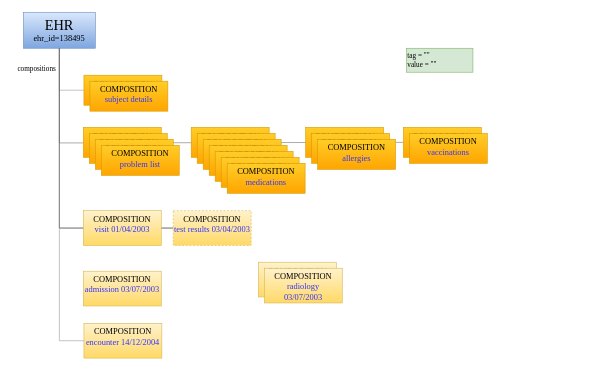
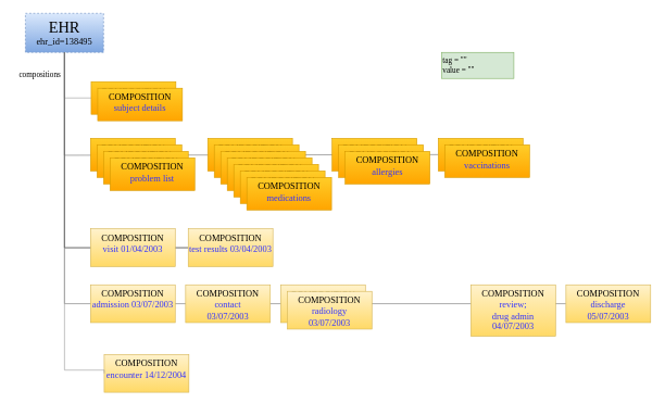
- <mxCell id="7" value="&lt;font style=&quot;font-size: 24px&quot;&gt;EHR&lt;/font&gt;&lt;br style=&quot;font-size: 14px&quot;&gt;ehr_id=138495" style="rounded=0;whiteSpace=wrap;html=1;fontSize=14;fillColor=#dae8fc;strokeColor=#6c8ebf;gradientColor=#7ea6e0;fontFamily=Tahoma;" parent="1" vertex="1"><mxGeometry x="38" y="20" width="120" height="60" as="geometry" /></mxCell>
+ <mxCell id="7" value="&lt;font style=&quot;font-size: 24px&quot;&gt;EHR&lt;/font&gt;&lt;br style=&quot;font-size: 14px&quot;&gt;ehr_id=138495" style="rounded=0;whiteSpace=wrap;html=1;fontSize=14;fillColor=#dae8fc;strokeColor=#6c8ebf;gradientColor=#7ea6e0;fontFamily=Tahoma;dashed=1;" parent="1" vertex="1"><mxGeometry x="38" y="20" width="120" height="60" as="geometry" /></mxCell>
- <mxCell id="28" value="COMPOSITION&lt;br&gt;&lt;font color=&quot;#3333ff&quot;&gt;test results 03/04/2003&lt;/font&gt;" style="rounded=0;whiteSpace=wrap;html=1;fontSize=14;fillColor=#fff2cc;strokeColor=#d6b656;verticalAlign=top;gradientColor=#ffd966;fontFamily=Tahoma;dashed=1;" parent="1" vertex="1"><mxGeometry x="288" y="351" width="130" height="58" as="geometry" /></mxCell>
+ <mxCell id="28" value="COMPOSITION&lt;br&gt;&lt;font color=&quot;#3333ff&quot;&gt;test results 03/04/2003&lt;/font&gt;" style="rounded=0;whiteSpace=wrap;html=1;fontSize=14;fillColor=#fff2cc;strokeColor=#d6b656;verticalAlign=top;gradientColor=#ffd966;fontFamily=Tahoma;" parent="1" vertex="1"><mxGeometry x="288" y="351" width="130" height="58" as="geometry" /></mxCell>
+ <mxCell id="2" style="edgeStyle=orthogonalEdgeStyle;rounded=0;orthogonalLoop=1;jettySize=auto;html=1;exitX=0.5;exitY=1;exitDx=0;exitDy=0;entryX=0;entryY=0.5;entryDx=0;entryDy=0;endArrow=none;endFill=0;fontSize=12;strokeColor=#757575;" parent="1" source="7" target="33" edge="1"><mxGeometry relative="1" as="geometry"><mxPoint x="108" y="90" as="sourcePoint" /><mxPoint x="128" y="379" as="targetPoint" /><Array as="points"><mxPoint x="98" y="466" /></Array></mxGeometry></mxCell>
+ <mxCell id="30" value="COMPOSITION&lt;br&gt;&lt;font color=&quot;#3333ff&quot;&gt;contact&lt;br&gt;03/07/2003&lt;/font&gt;" style="rounded=0;whiteSpace=wrap;html=1;fontSize=14;fillColor=#fff2cc;strokeColor=#d6b656;verticalAlign=top;gradientColor=#ffd966;fontFamily=Tahoma;" parent="1" vertex="1"><mxGeometry x="284" y="437" width="130" height="58" as="geometry" /></mxCell>
+ <mxCell id="33" value="COMPOSITION&lt;br&gt;&lt;font color=&quot;#3333ff&quot;&gt;discharge&lt;br&gt;05/07/2003&lt;/font&gt;" style="rounded=0;whiteSpace=wrap;html=1;fontSize=14;fillColor=#fff2cc;strokeColor=#d6b656;verticalAlign=top;gradientColor=#ffd966;fontFamily=Tahoma;" parent="1" vertex="1"><mxGeometry x="868" y="437" width="130" height="58" as="geometry" /></mxCell>
+ <mxCell id="32" value="COMPOSITION&lt;br&gt;&lt;font color=&quot;#3333ff&quot;&gt;review;&lt;br&gt;drug admin&lt;br&gt;04/07/2003&lt;/font&gt;" style="rounded=0;whiteSpace=wrap;html=1;fontSize=14;fillColor=#fff2cc;strokeColor=#d6b656;verticalAlign=top;gradientColor=#ffd966;fontFamily=Tahoma;" parent="1" vertex="1"><mxGeometry x="722" y="437" width="130" height="79" as="geometry" /></mxCell>
- <mxCell id="29" value="COMPOSITION&lt;br&gt;&lt;font color=&quot;#3333ff&quot;&gt;admission 03/07/2003&lt;/font&gt;" style="rounded=0;whiteSpace=wrap;html=1;fontSize=14;fillColor=#fff2cc;strokeColor=#d6b656;verticalAlign=top;gradientColor=#ffd966;fontFamily=Tahoma;" parent="1" vertex="1"><mxGeometry x="138" y="452" width="130" height="58" as="geometry" /></mxCell>
+ <mxCell id="29" value="COMPOSITION&lt;br&gt;&lt;font color=&quot;#3333ff&quot;&gt;admission 03/07/2003&lt;/font&gt;" style="rounded=0;whiteSpace=wrap;html=1;fontSize=14;fillColor=#fff2cc;strokeColor=#d6b656;verticalAlign=top;gradientColor=#ffd966;fontFamily=Tahoma;" parent="1" vertex="1"><mxGeometry x="138" y="437" width="130" height="58" as="geometry" /></mxCell>
- <mxCell id="34" value="COMPOSITION&lt;br&gt;&lt;font color=&quot;#3333ff&quot;&gt;encounter 14/12/2004&lt;/font&gt;" style="rounded=0;whiteSpace=wrap;html=1;fontSize=14;fillColor=#fff2cc;strokeColor=#d6b656;verticalAlign=top;gradientColor=#ffd966;fontFamily=Tahoma;" parent="1" vertex="1"><mxGeometry x="139" y="539" width="130" height="58" as="geometry" /></mxCell>
+ <mxCell id="34" value="COMPOSITION&lt;br&gt;&lt;font color=&quot;#3333ff&quot;&gt;encounter 14/12/2004&lt;/font&gt;" style="rounded=0;whiteSpace=wrap;html=1;fontSize=14;fillColor=#fff2cc;strokeColor=#d6b656;verticalAlign=top;gradientColor=#ffd966;fontFamily=Tahoma;" parent="1" vertex="1"><mxGeometry x="159" y="544" width="130" height="58" as="geometry" /></mxCell>
